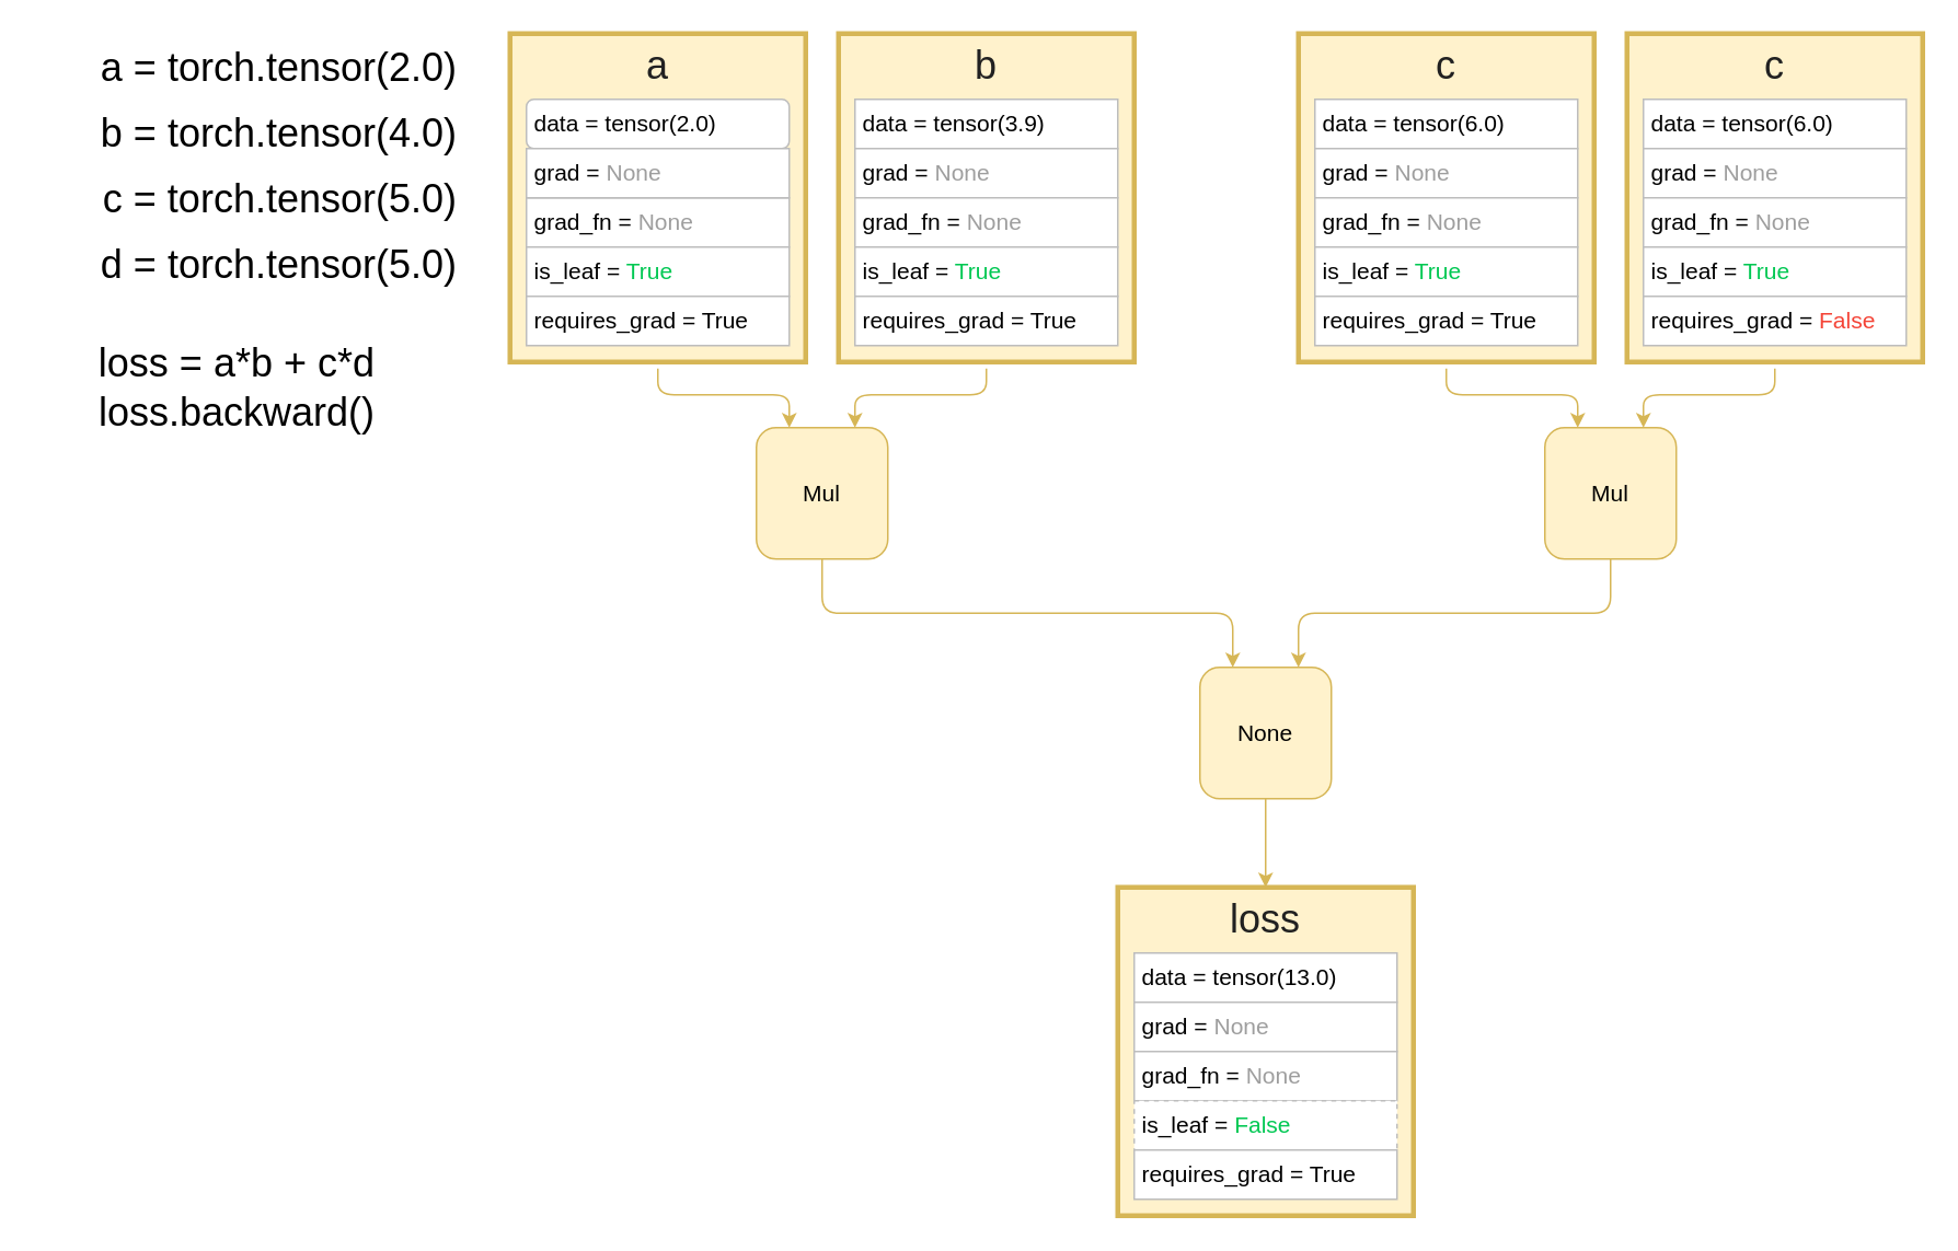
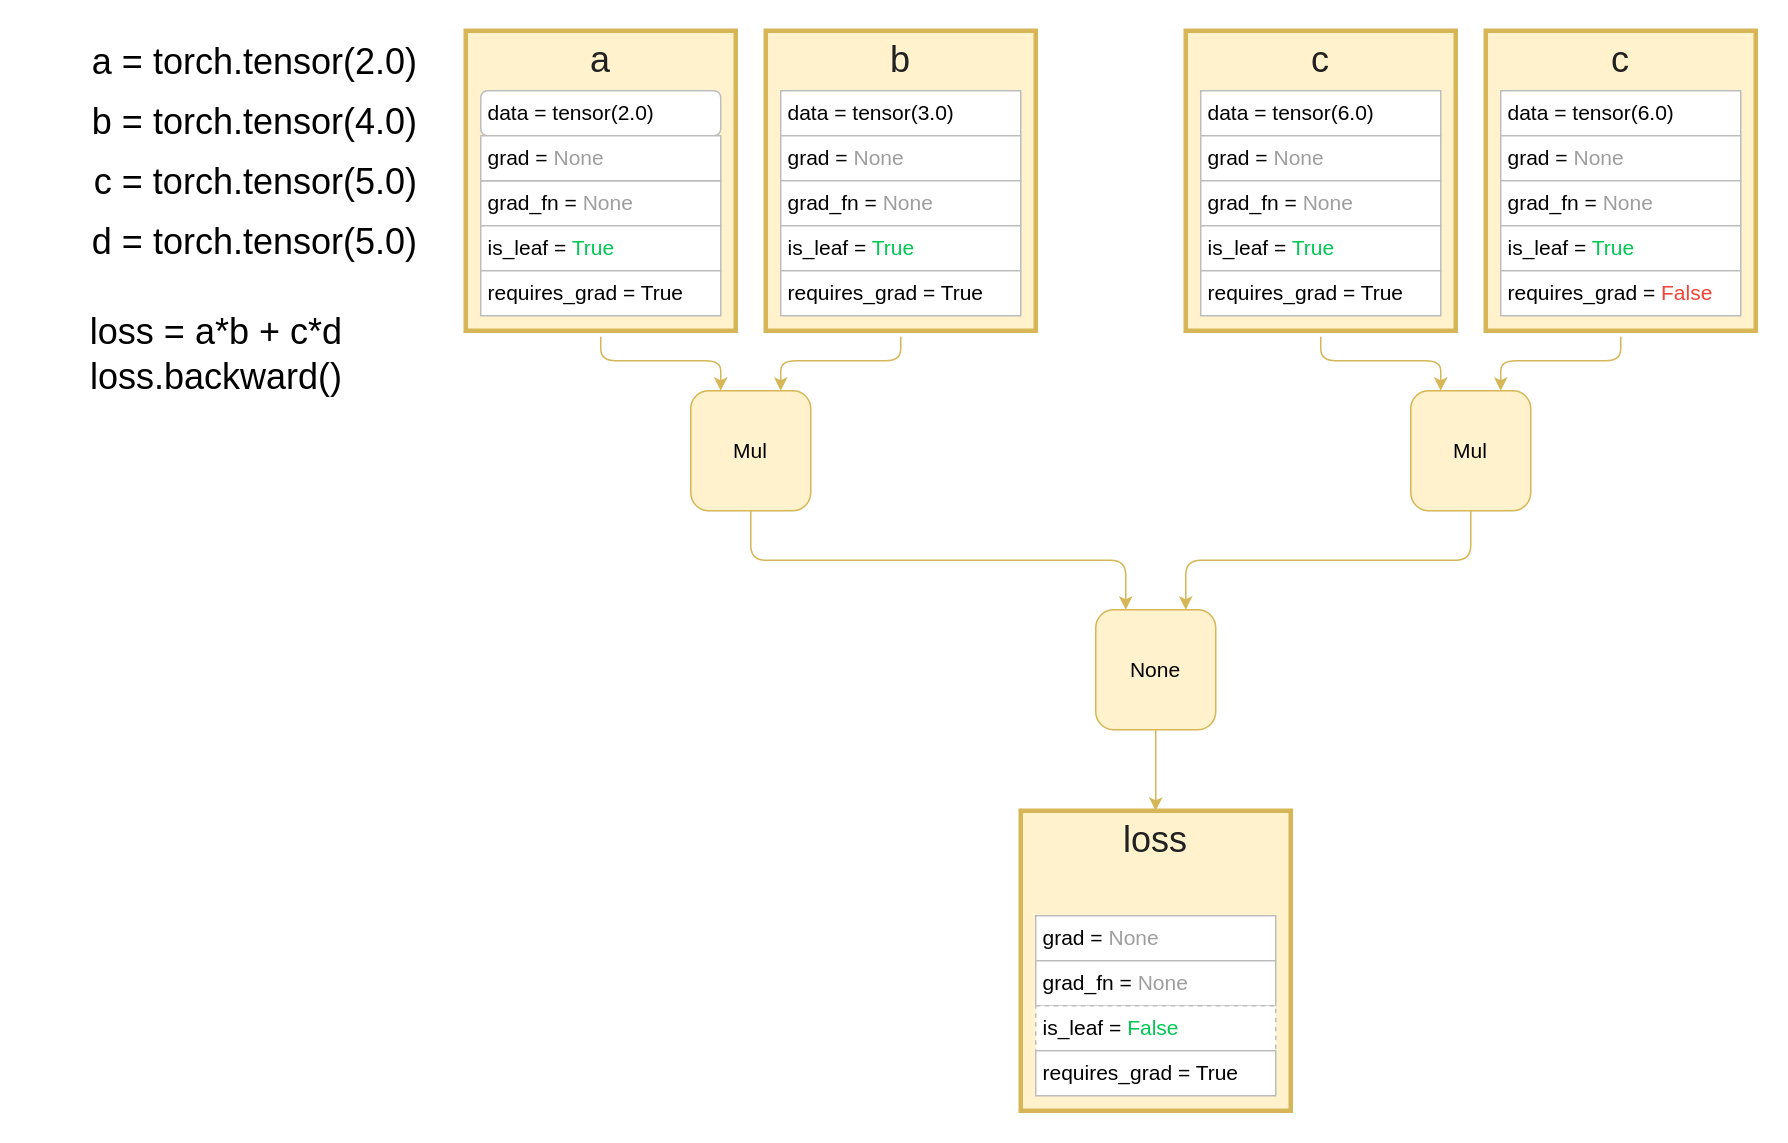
- <mxCell id="15" value="&lt;div style=&quot;text-align: justify ; font-size: 14px&quot;&gt;data = tensor(3.9)&lt;/div&gt;" style="rounded=0;whiteSpace=wrap;html=1;align=left;fontSize=14;fillColor=#ffffff;strokeColor=#BDBDBD;fontColor=#000000;perimeterSpacing=0;labelBorderColor=none;spacing=5;spacingLeft=0;" vertex="1" parent="1"><mxGeometry x="520" y="60" width="160" height="30" as="geometry" /></mxCell>
+ <mxCell id="15" value="&lt;div style=&quot;text-align: justify ; font-size: 14px&quot;&gt;data = tensor(3.0)&lt;/div&gt;" style="rounded=0;whiteSpace=wrap;html=1;align=left;fontSize=14;fillColor=#ffffff;strokeColor=#BDBDBD;fontColor=#000000;perimeterSpacing=0;labelBorderColor=none;spacing=5;spacingLeft=0;" vertex="1" parent="1"><mxGeometry x="520" y="60" width="160" height="30" as="geometry" /></mxCell>
- <mxCell id="51" value="&lt;div style=&quot;text-align: justify ; font-size: 14px&quot;&gt;data = tensor(13.0)&lt;/div&gt;" style="rounded=0;whiteSpace=wrap;html=1;align=left;fontSize=14;fillColor=#ffffff;strokeColor=#BDBDBD;fontColor=#000000;perimeterSpacing=0;labelBorderColor=none;spacing=5;spacingLeft=0;" vertex="1" parent="1"><mxGeometry x="690" y="580" width="160" height="30" as="geometry" /></mxCell>
